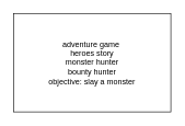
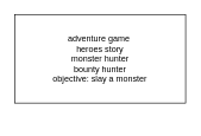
- <mxCell id="2" value="adventure game&amp;nbsp;&lt;br&gt;heroes story&lt;br&gt;monster hunter&lt;br&gt;bounty hunter&lt;br&gt;objective: slay a monster" style="rounded=0;whiteSpace=wrap;html=1;" vertex="1" parent="1"><mxGeometry x="20" y="20" width="240" height="150" as="geometry" /></mxCell>
+ <mxCell id="2" value="adventure game&amp;nbsp;&lt;br&gt;heroes story&lt;br&gt;monster hunter&lt;br&gt;bounty hunter&lt;br&gt;objective: slay a monster" style="rounded=0;whiteSpace=wrap;html=1;" vertex="1" parent="1"><mxGeometry x="20" y="20" width="240" height="125" as="geometry" /></mxCell>
